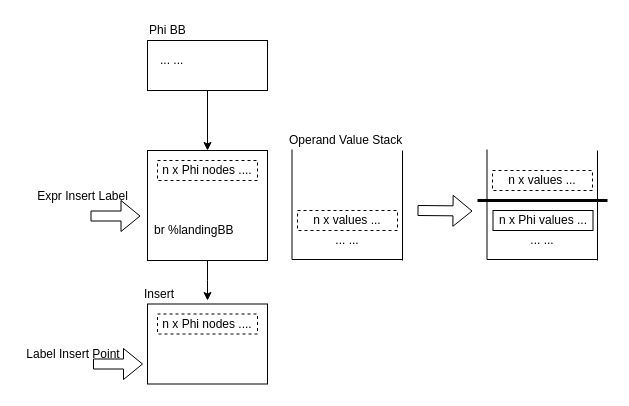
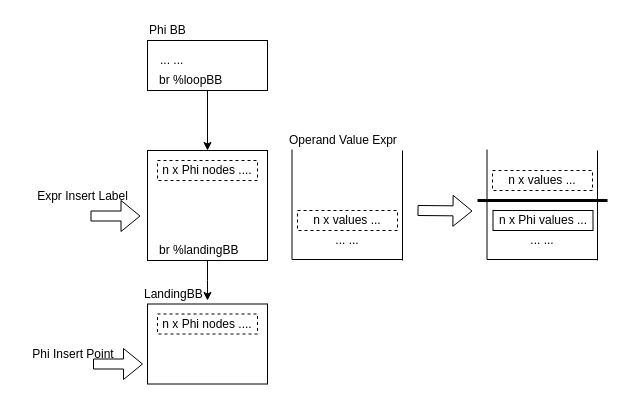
+ <mxCell id="9" value="br %loopBB" style="text;html=1;strokeColor=none;fillColor=none;align=left;verticalAlign=middle;whiteSpace=wrap;rounded=0;dashed=1;" parent="1" vertex="1"><mxGeometry x="157" y="70" width="90" height="20" as="geometry" /></mxCell>
- <mxCell id="18" value="Operand Value Stack" style="text;html=1;strokeColor=none;fillColor=none;align=left;verticalAlign=middle;whiteSpace=wrap;rounded=0;" parent="1" vertex="1"><mxGeometry x="287" y="130" width="120" height="20" as="geometry" /></mxCell>
+ <mxCell id="18" value="Operand Value Expr" style="text;html=1;strokeColor=none;fillColor=none;align=left;verticalAlign=middle;whiteSpace=wrap;rounded=0;" parent="1" vertex="1"><mxGeometry x="287" y="130" width="120" height="20" as="geometry" /></mxCell>
- <mxCell id="29" value="br %landingBB" style="text;html=1;strokeColor=none;fillColor=none;align=left;verticalAlign=middle;whiteSpace=wrap;rounded=0;dashed=1;" vertex="1" parent="1"><mxGeometry x="152" y="220" width="90" height="20" as="geometry" /></mxCell>
+ <mxCell id="29" value="br %landingBB" style="text;html=1;strokeColor=none;fillColor=none;align=left;verticalAlign=middle;whiteSpace=wrap;rounded=0;dashed=1;" vertex="1" parent="1"><mxGeometry x="157" y="240" width="90" height="20" as="geometry" /></mxCell>
- <mxCell id="30" value="Insert" style="text;html=1;strokeColor=none;fillColor=none;align=left;verticalAlign=middle;whiteSpace=wrap;rounded=0;" vertex="1" parent="1"><mxGeometry x="142" y="283.5" width="120" height="20" as="geometry" /></mxCell>
+ <mxCell id="30" value="LandingBB" style="text;html=1;strokeColor=none;fillColor=none;align=left;verticalAlign=middle;whiteSpace=wrap;rounded=0;" vertex="1" parent="1"><mxGeometry x="142" y="283.5" width="120" height="20" as="geometry" /></mxCell>
- <mxCell id="8" value="Label Insert Point" style="text;html=1;strokeColor=none;fillColor=none;align=center;verticalAlign=middle;whiteSpace=wrap;rounded=0;dashed=1;" parent="1" vertex="1"><mxGeometry x="22.5" y="343.5" width="100" height="20" as="geometry" /></mxCell>
+ <mxCell id="8" value="Phi Insert Point" style="text;html=1;strokeColor=none;fillColor=none;align=center;verticalAlign=middle;whiteSpace=wrap;rounded=0;dashed=1;" parent="1" vertex="1"><mxGeometry x="22.5" y="343.5" width="100" height="20" as="geometry" /></mxCell>
